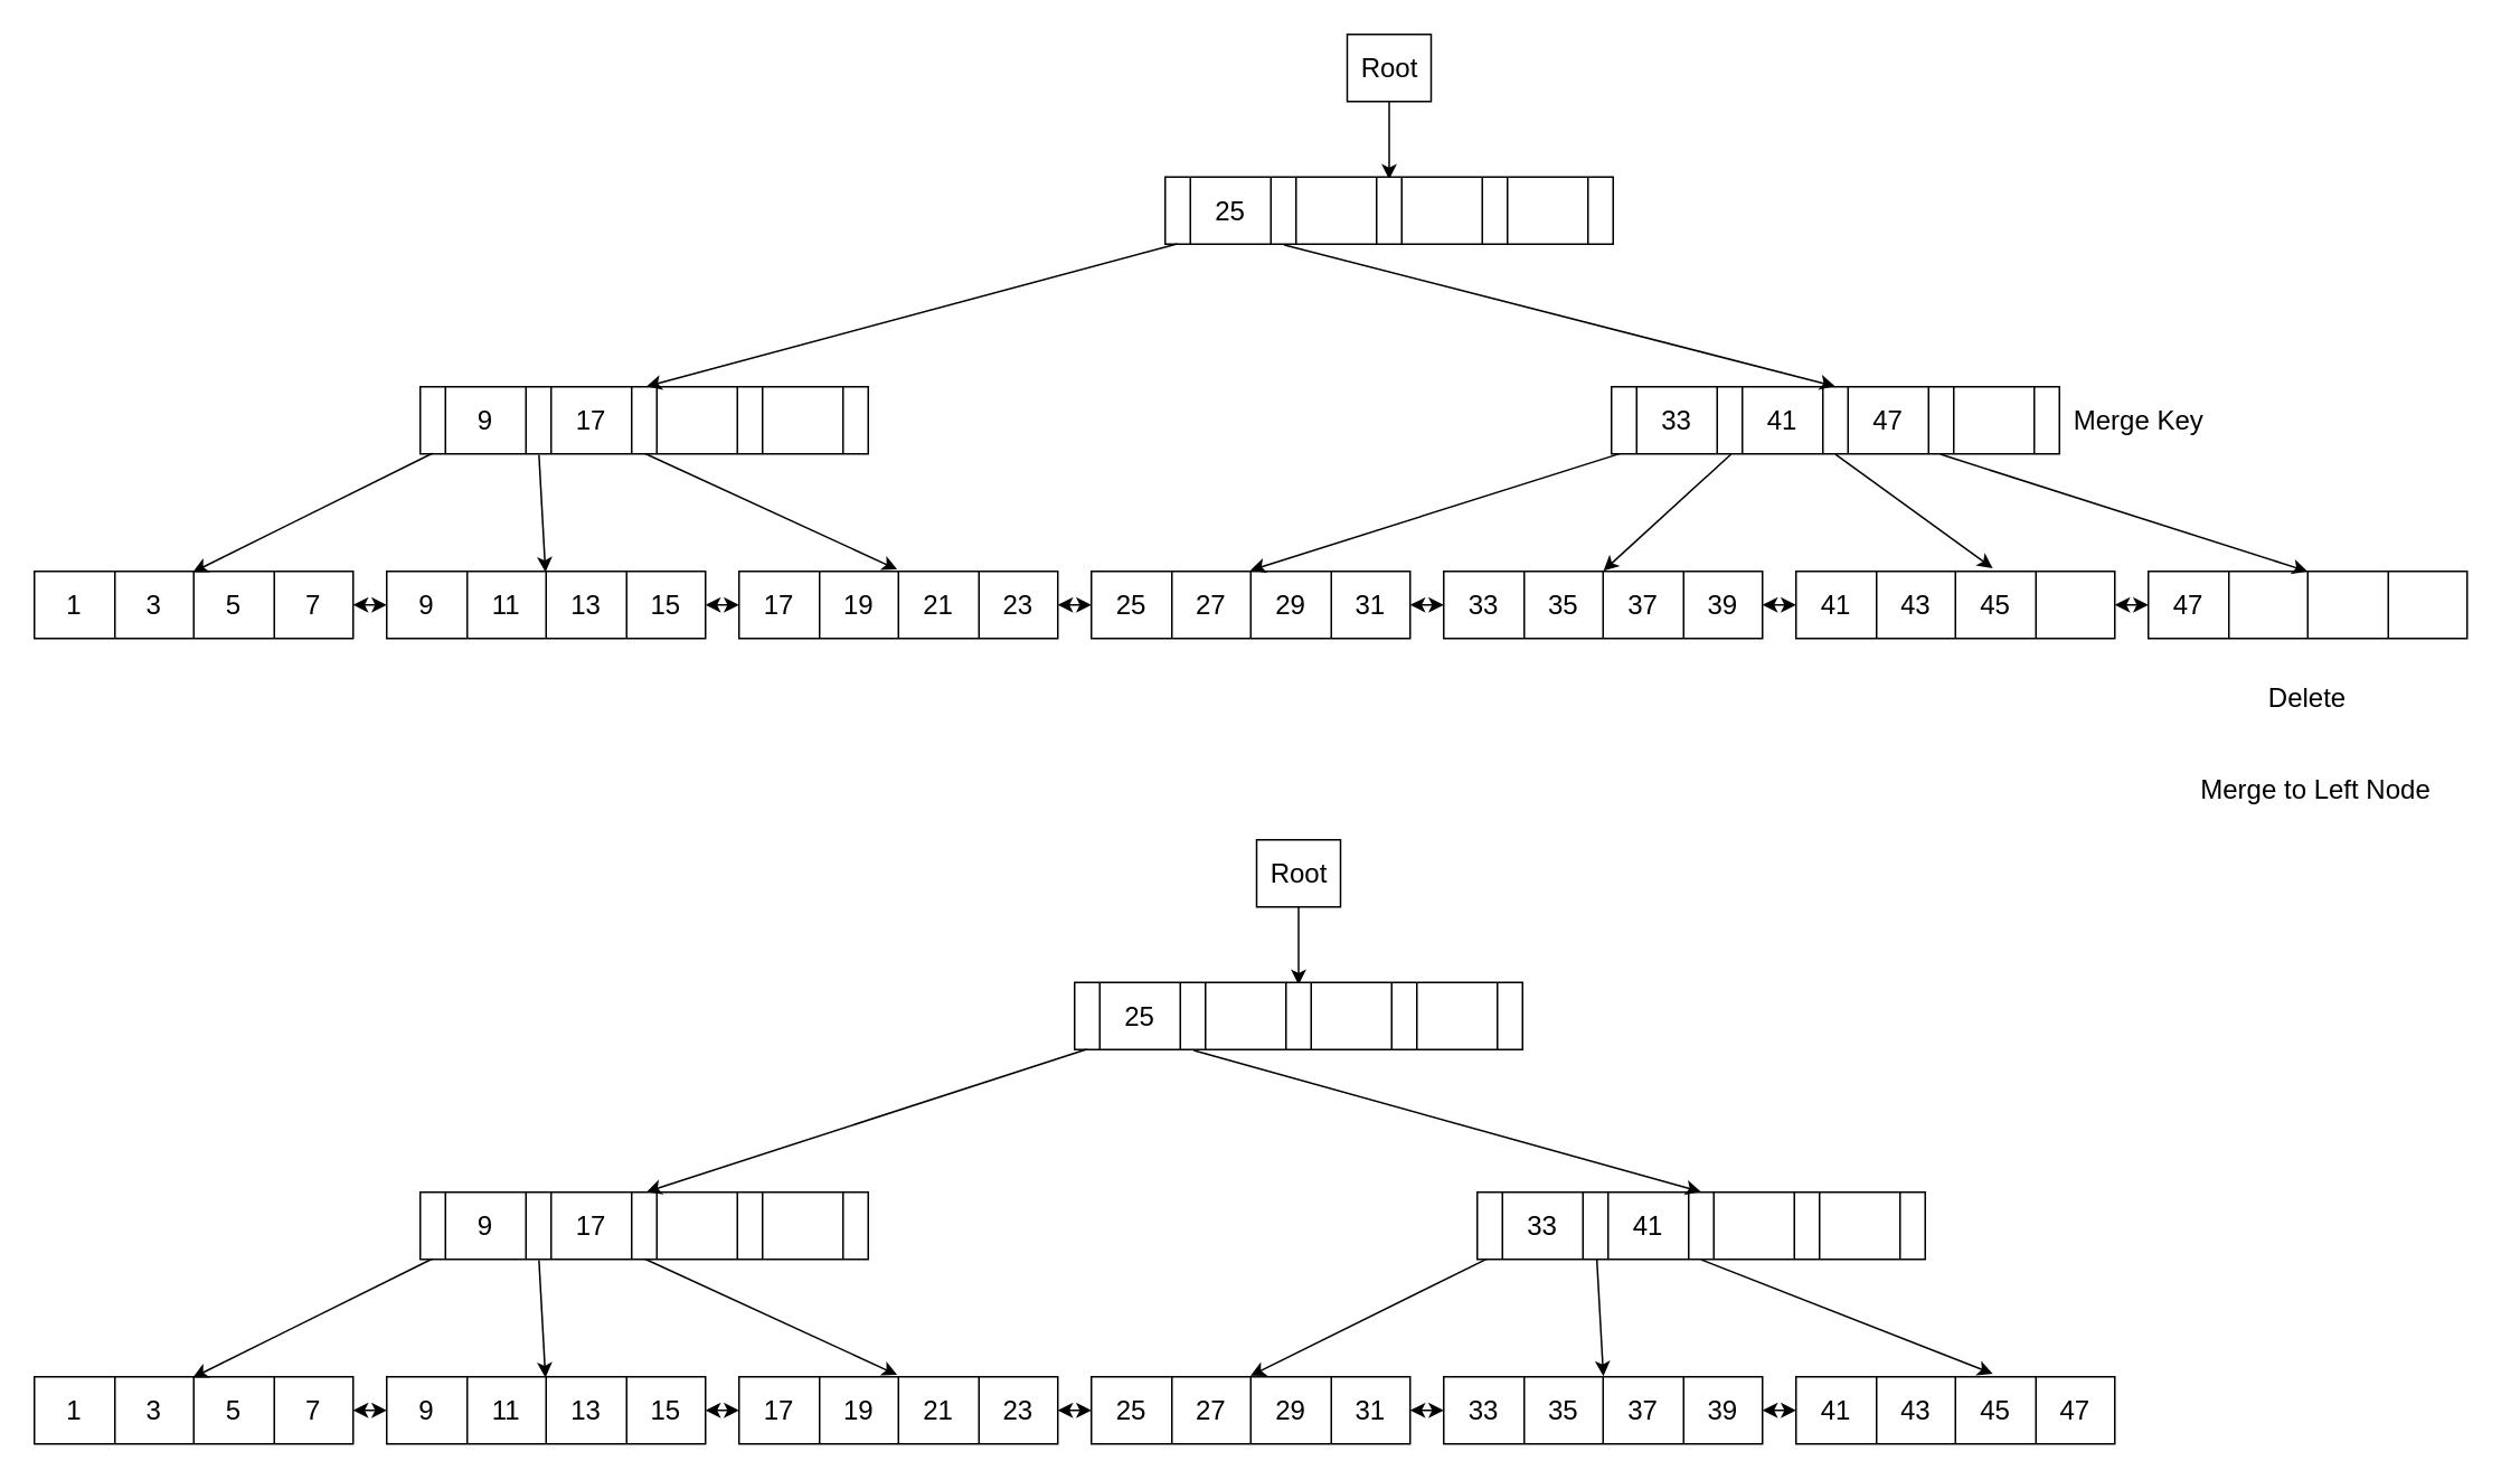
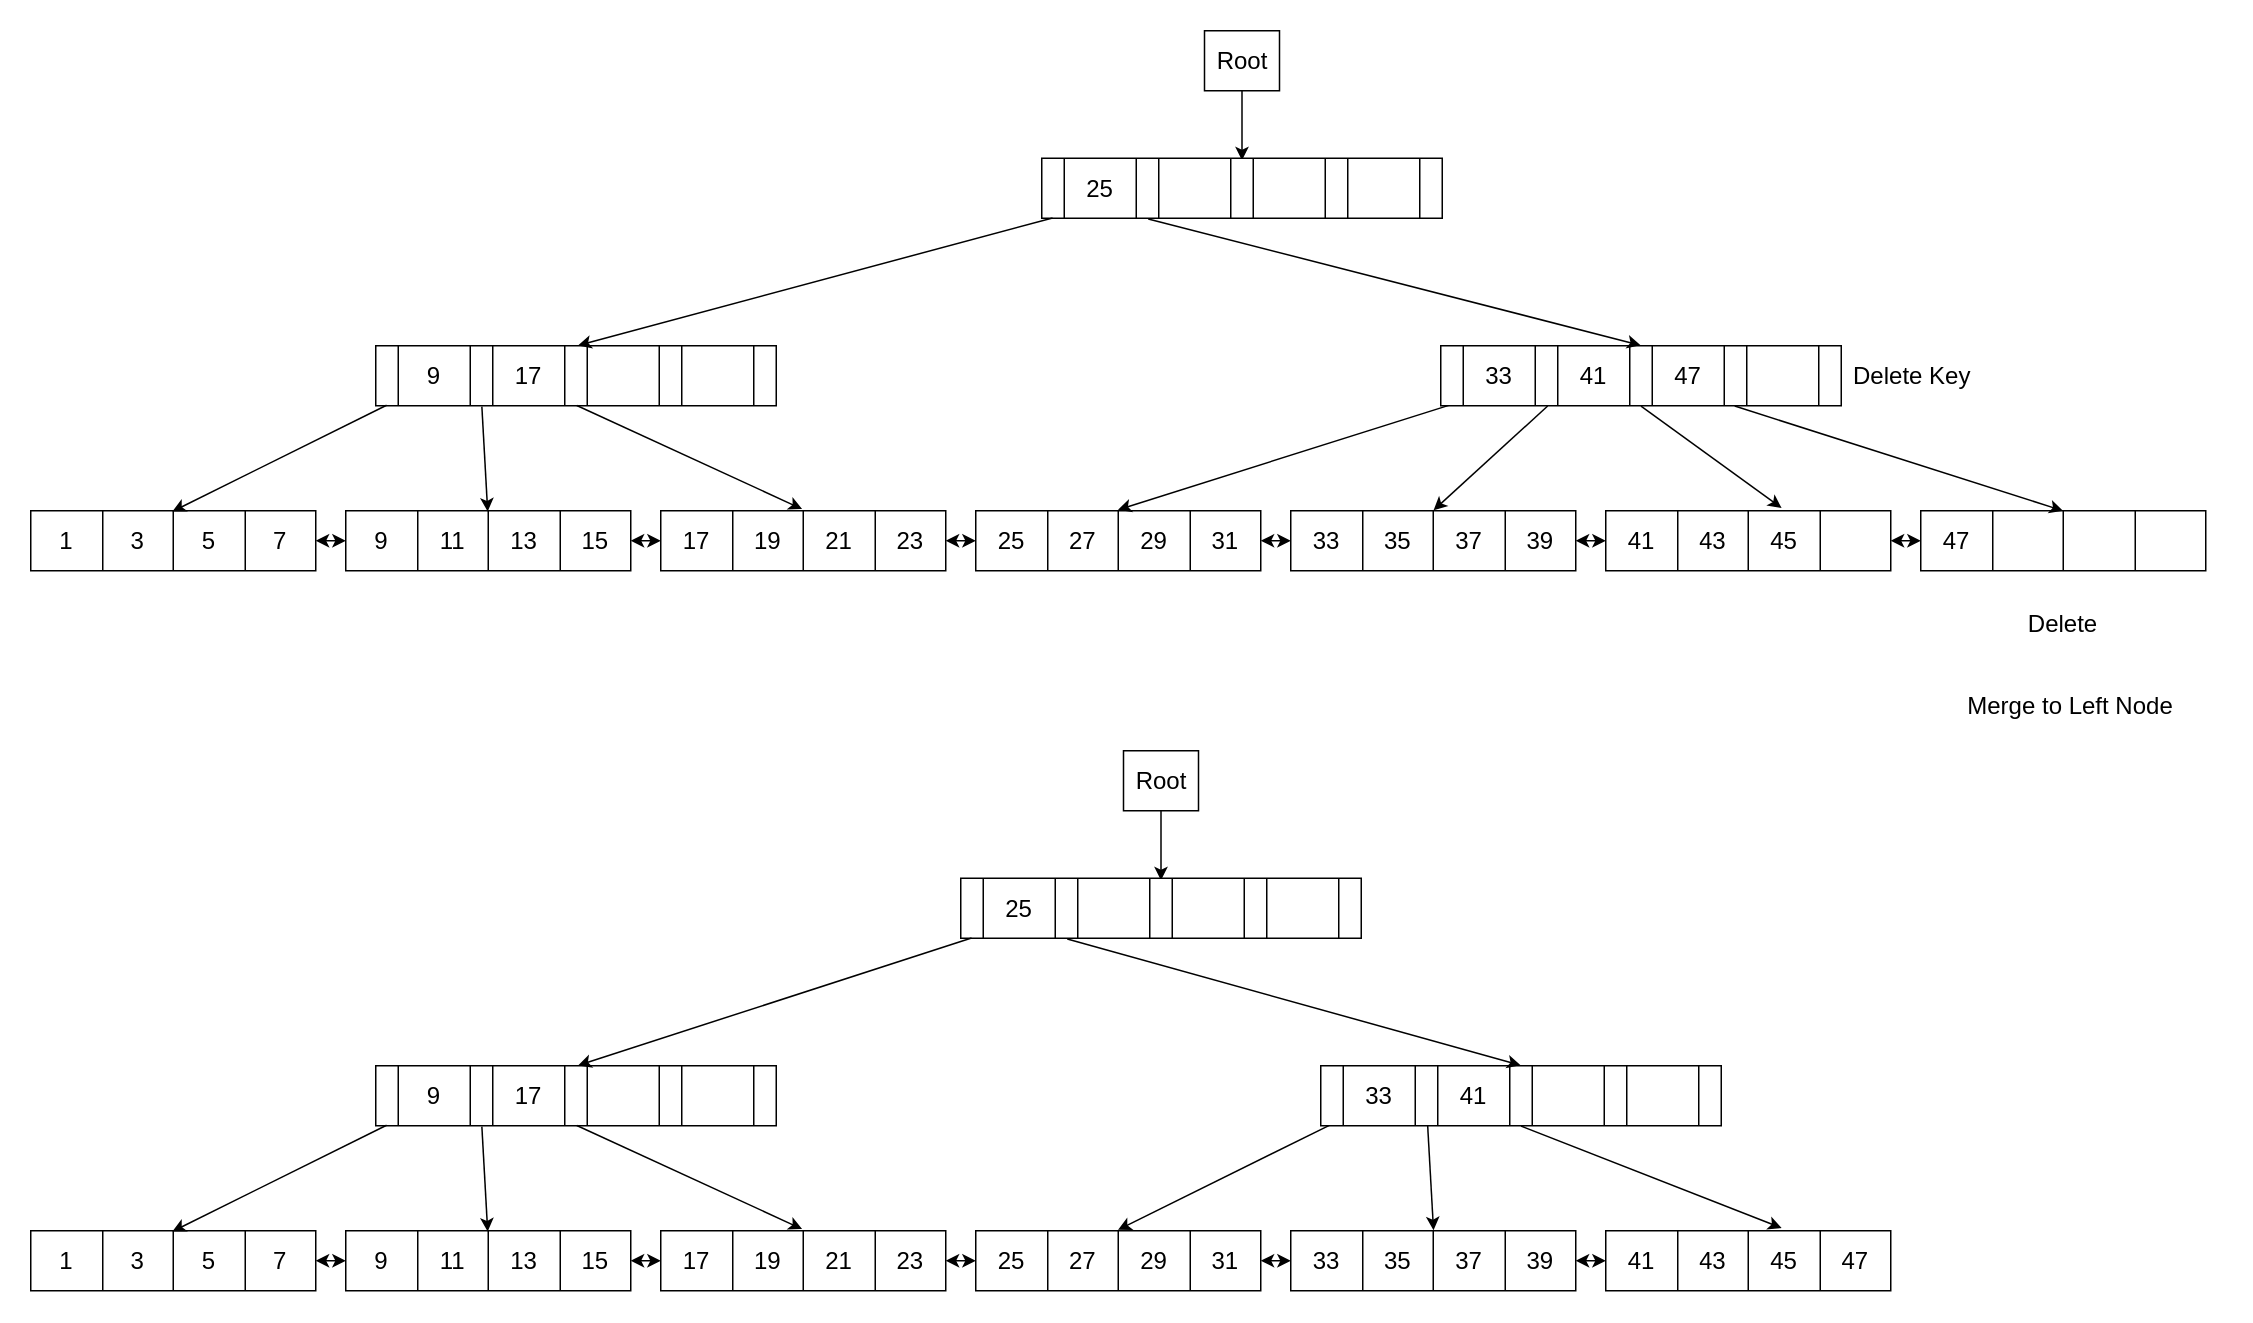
- <mxCell id="96" value="&lt;font style=&quot;font-size: 16px;&quot;&gt;Merge Key&lt;/font&gt;" style="text;html=1;strokeColor=none;fillColor=none;align=center;verticalAlign=middle;whiteSpace=wrap;rounded=0;" parent="1" vertex="1"><mxGeometry x="1220" y="235" width="108.5" height="30" as="geometry" /></mxCell>
+ <mxCell id="96" value="&lt;font style=&quot;font-size: 16px;&quot;&gt;Delete Key&lt;/font&gt;" style="text;html=1;strokeColor=none;fillColor=none;align=center;verticalAlign=middle;whiteSpace=wrap;rounded=0;" parent="1" vertex="1"><mxGeometry x="1220" y="235" width="108.5" height="30" as="geometry" /></mxCell>
